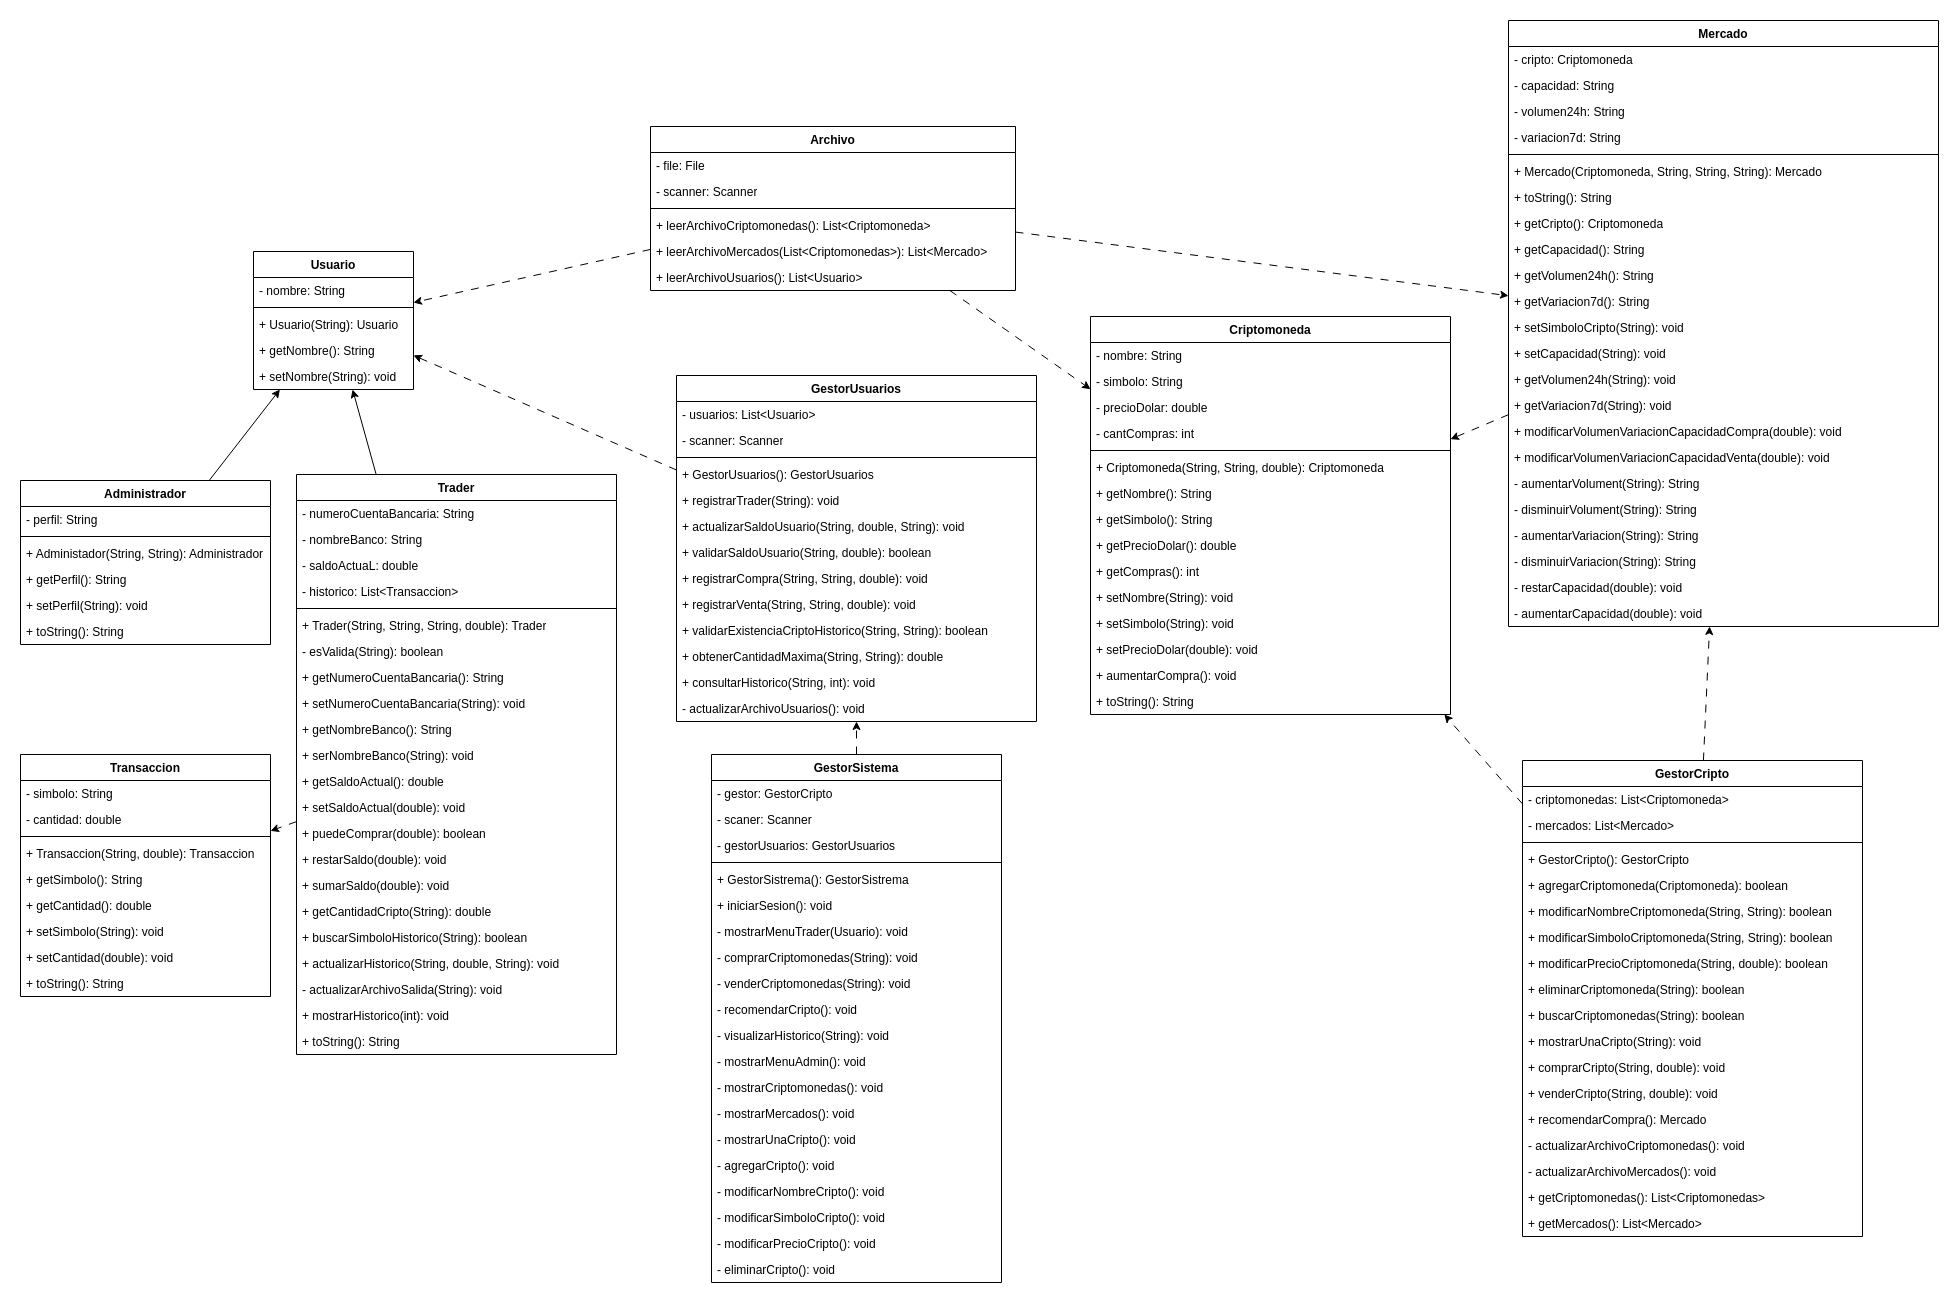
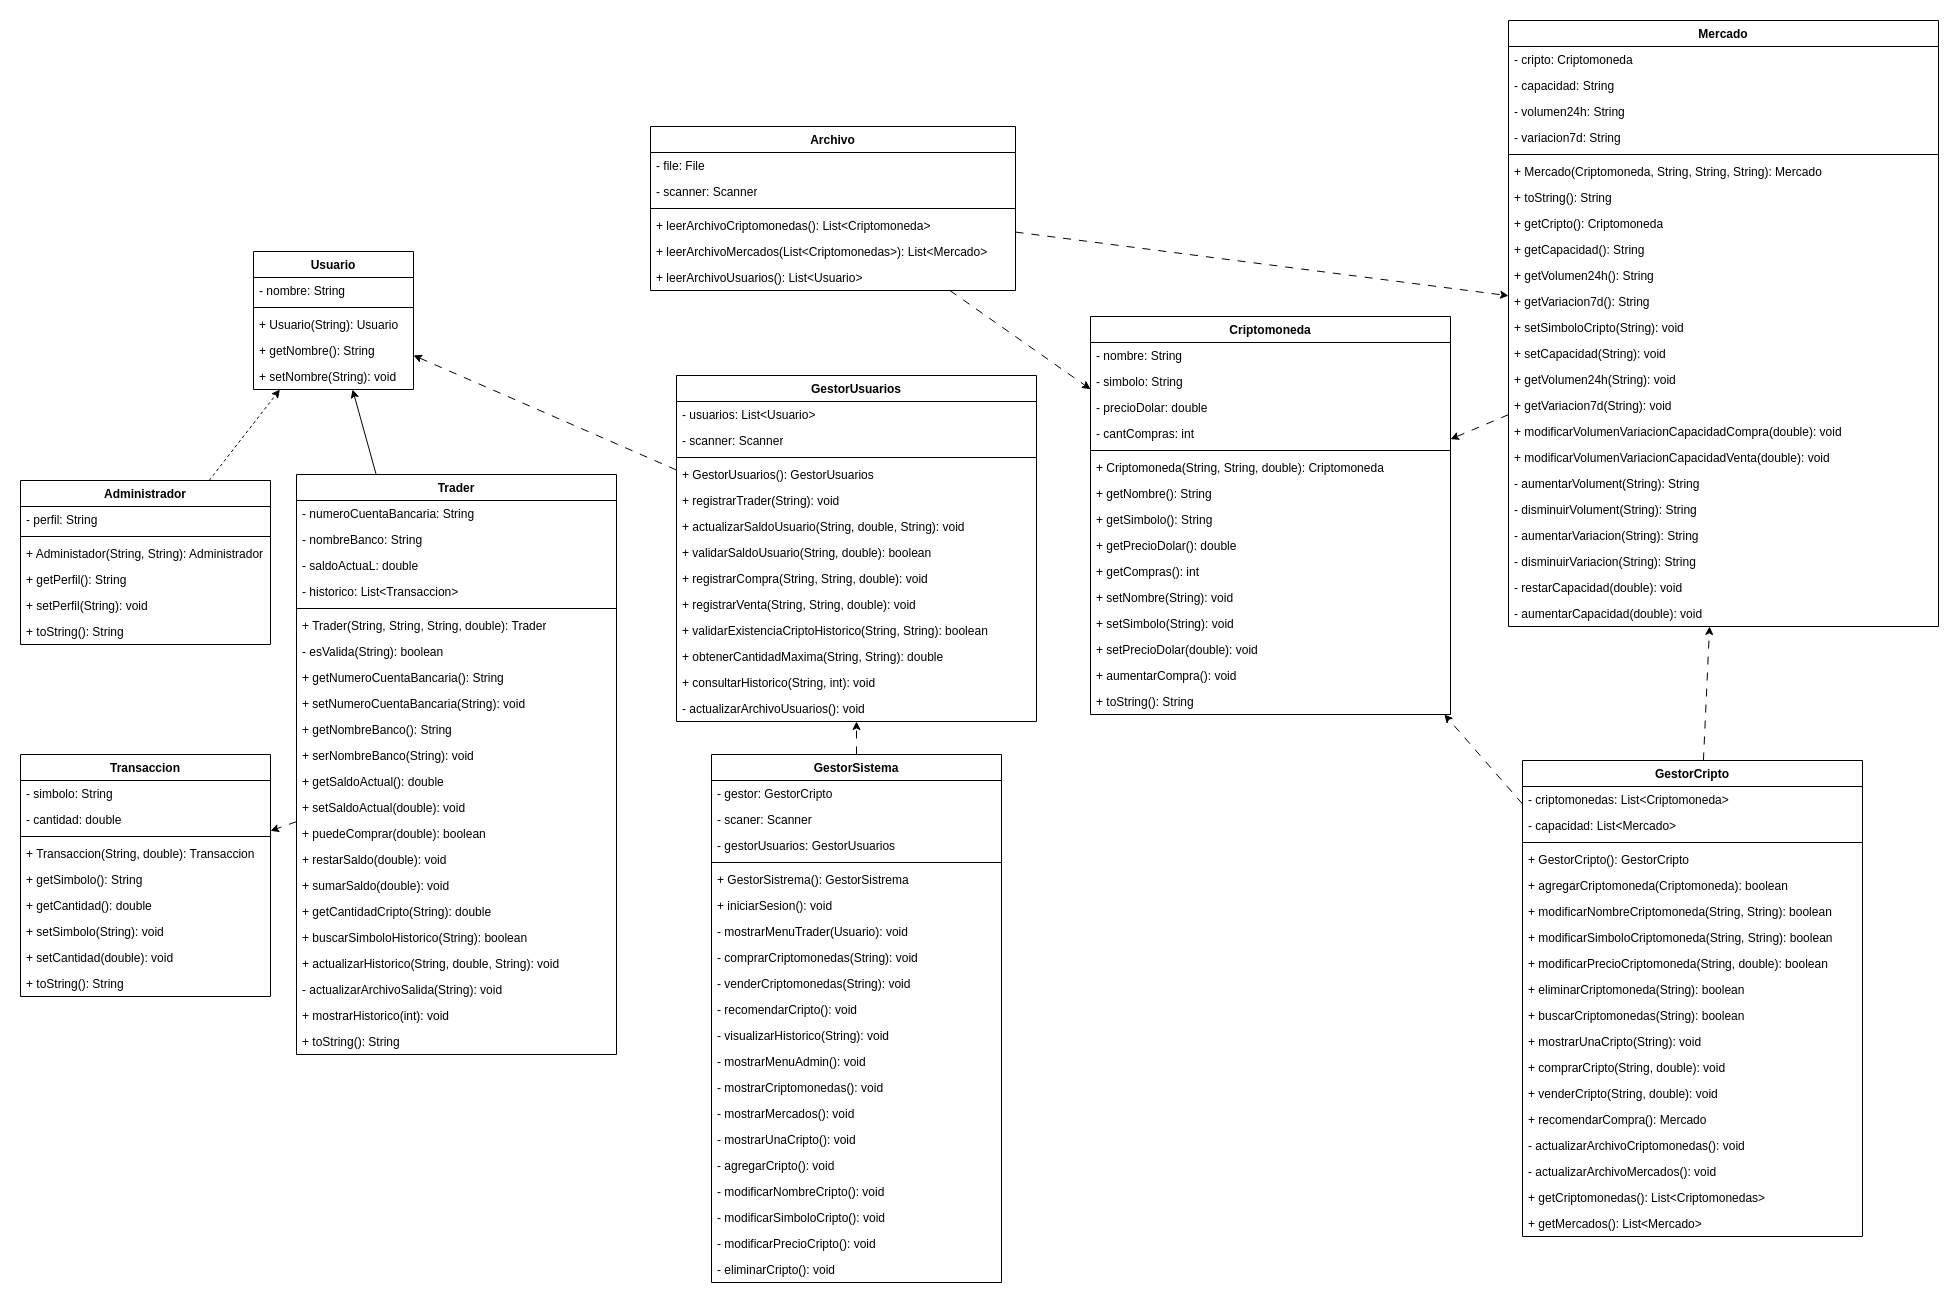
- <mxCell id="150" style="edgeStyle=none;rounded=0;orthogonalLoop=1;jettySize=auto;html=1;strokeColor=default;align=center;verticalAlign=middle;fontFamily=Helvetica;fontSize=11;fontColor=default;labelBackgroundColor=default;endArrow=classic;dashed=1;dashPattern=8 8;" edge="1" parent="1" source="153" target="2"><mxGeometry relative="1" as="geometry" /></mxCell>
- <mxCell id="8" style="rounded=0;orthogonalLoop=1;jettySize=auto;html=1;" edge="1" parent="1" source="9" target="2"><mxGeometry relative="1" as="geometry" /></mxCell>
+ <mxCell id="8" style="rounded=0;orthogonalLoop=1;jettySize=auto;html=1;dashed=1;" edge="1" parent="1" source="9" target="2"><mxGeometry relative="1" as="geometry" /></mxCell>
- <mxCell id="117" value="- mercados: List&amp;lt;Mercado&amp;gt;" style="text;strokeColor=none;fillColor=none;align=left;verticalAlign=top;spacingLeft=4;spacingRight=4;overflow=hidden;rotatable=0;points=[[0,0.5],[1,0.5]];portConstraint=eastwest;whiteSpace=wrap;html=1;" vertex="1" parent="115"><mxGeometry y="52" width="340" height="26" as="geometry" /></mxCell>
+ <mxCell id="117" value="- capacidad: List&amp;lt;Mercado&amp;gt;" style="text;strokeColor=none;fillColor=none;align=left;verticalAlign=top;spacingLeft=4;spacingRight=4;overflow=hidden;rotatable=0;points=[[0,0.5],[1,0.5]];portConstraint=eastwest;whiteSpace=wrap;html=1;" vertex="1" parent="115"><mxGeometry y="52" width="340" height="26" as="geometry" /></mxCell>
